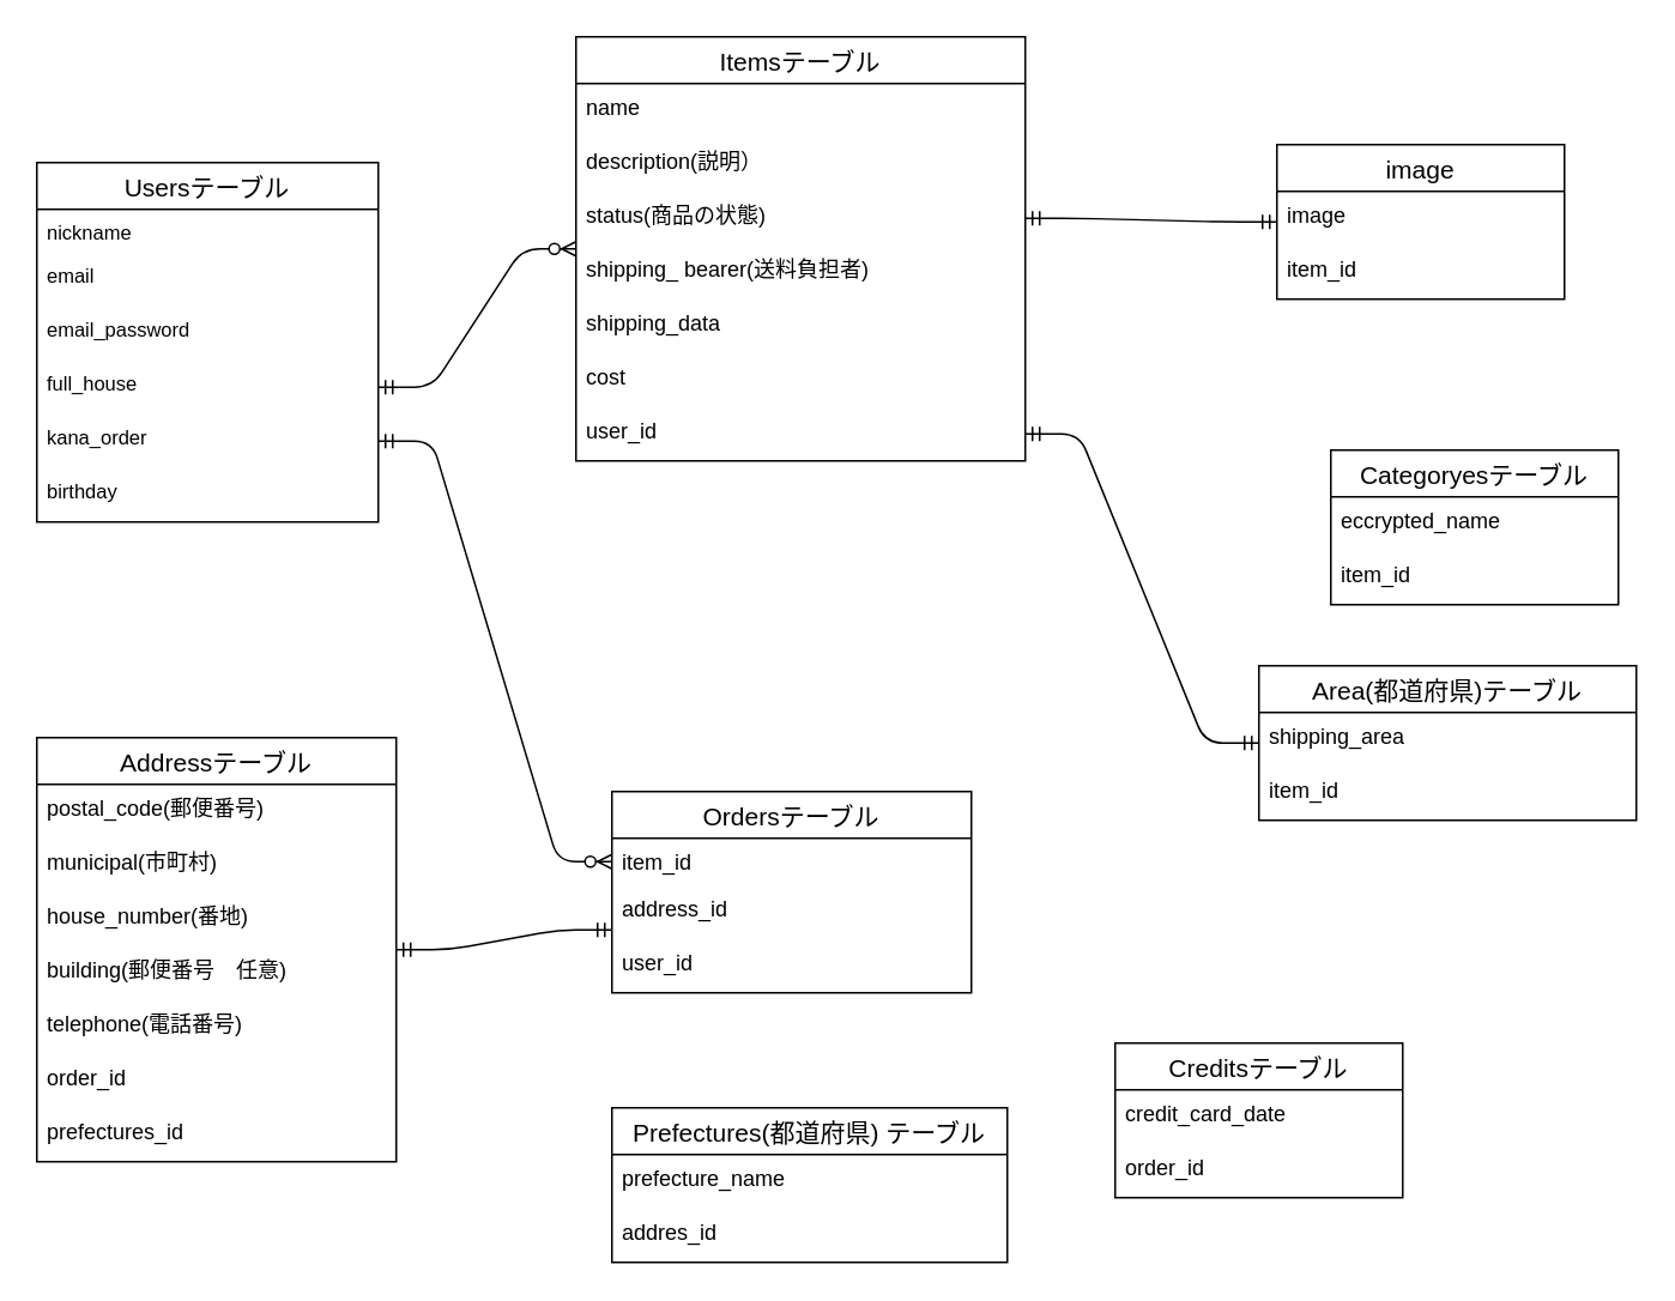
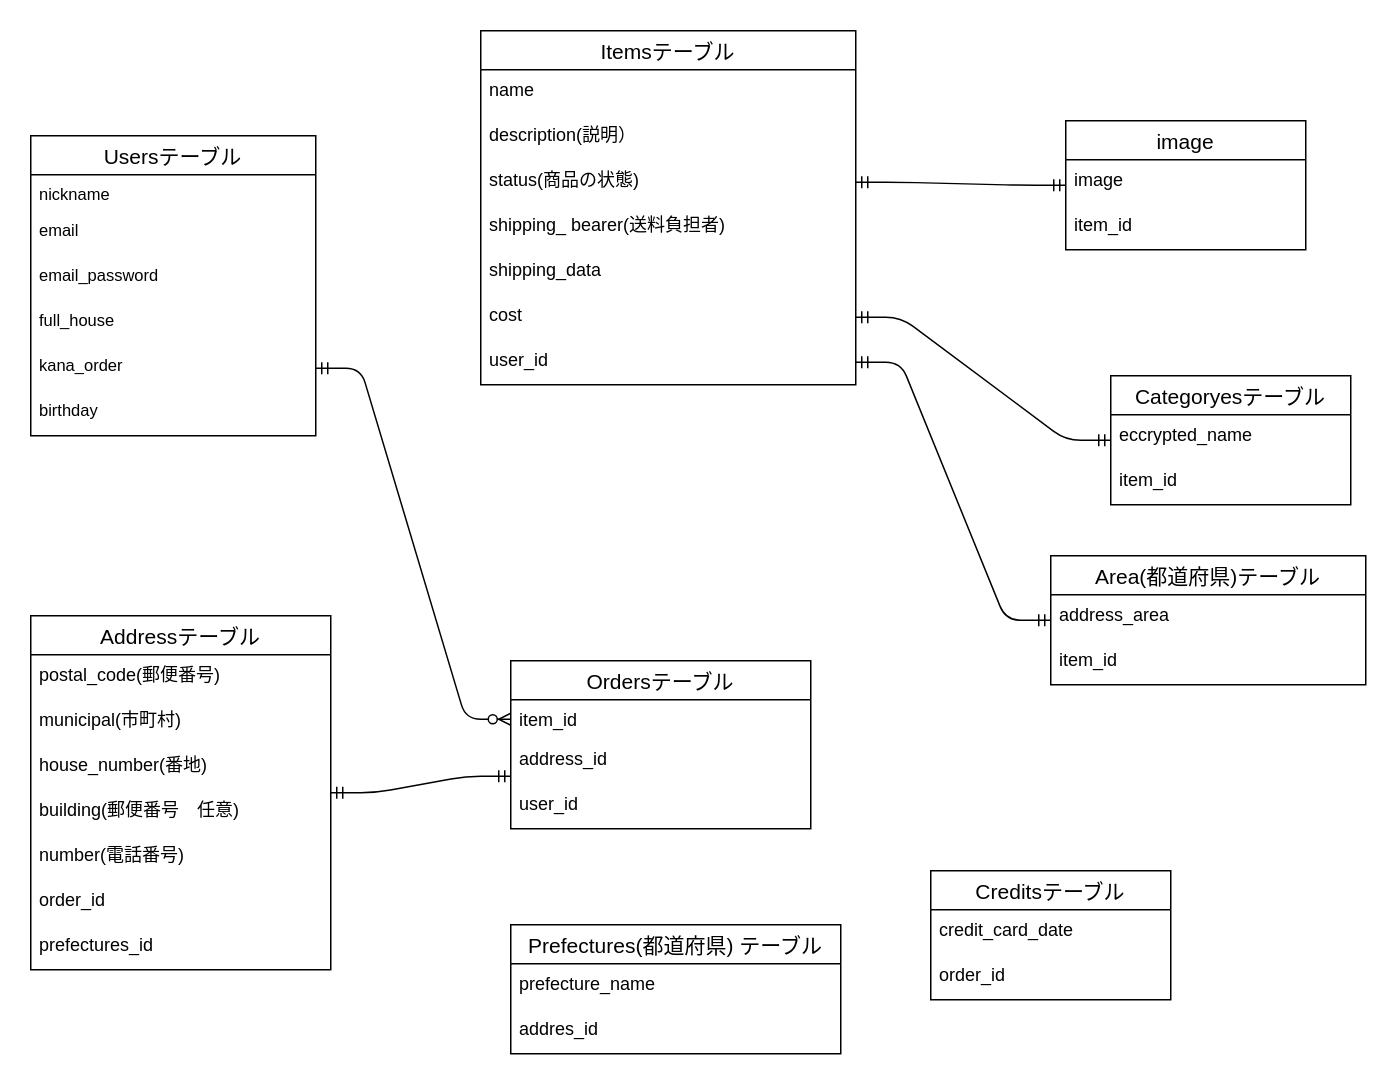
- <mxCell id="39" value="" style="edgeStyle=entityRelationEdgeStyle;fontSize=12;html=1;endArrow=ERzeroToMany;startArrow=ERmandOne;exitX=1;exitY=0.5;exitDx=0;exitDy=0;" edge="1" parent="1" source="6" target="9"><mxGeometry width="100" height="100" relative="1" as="geometry"><mxPoint x="270" y="330" as="sourcePoint" /><mxPoint x="370" y="230" as="targetPoint" /></mxGeometry></mxCell>
+ <mxCell id="38" value="" style="edgeStyle=entityRelationEdgeStyle;fontSize=12;html=1;endArrow=ERmandOne;startArrow=ERmandOne;verticalAlign=middle;" edge="1" parent="1" source="15" target="26"><mxGeometry width="100" height="100" relative="1" as="geometry"><mxPoint x="565" y="287.99" as="sourcePoint" /><mxPoint x="616.96" y="190" as="targetPoint" /></mxGeometry></mxCell>
- <mxCell id="47" value="shipping_area" style="text;strokeColor=none;fillColor=none;spacingLeft=4;spacingRight=4;overflow=hidden;rotatable=0;points=[[0,0.5],[1,0.5]];portConstraint=eastwest;fontSize=12;" vertex="1" parent="46"><mxGeometry y="26" width="210" height="30" as="geometry" /></mxCell>
+ <mxCell id="47" value="address_area" style="text;strokeColor=none;fillColor=none;spacingLeft=4;spacingRight=4;overflow=hidden;rotatable=0;points=[[0,0.5],[1,0.5]];portConstraint=eastwest;fontSize=12;" vertex="1" parent="46"><mxGeometry y="26" width="210" height="30" as="geometry" /></mxCell>
- <mxCell id="34" value="telephone(電話番号)" style="text;strokeColor=none;fillColor=none;spacingLeft=4;spacingRight=4;overflow=hidden;rotatable=0;points=[[0,0.5],[1,0.5]];portConstraint=eastwest;fontSize=12;" vertex="1" parent="29"><mxGeometry y="146" width="200" height="30" as="geometry" /></mxCell>
+ <mxCell id="34" value="number(電話番号)" style="text;strokeColor=none;fillColor=none;spacingLeft=4;spacingRight=4;overflow=hidden;rotatable=0;points=[[0,0.5],[1,0.5]];portConstraint=eastwest;fontSize=12;" vertex="1" parent="29"><mxGeometry y="146" width="200" height="30" as="geometry" /></mxCell>
